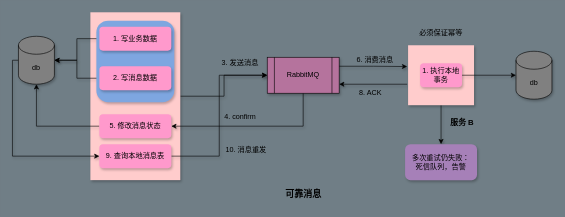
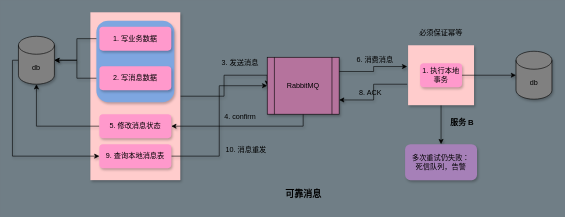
- <mxCell id="7" value="RabbitMQ" style="shape=process;whiteSpace=wrap;html=1;backgroundOutline=1;fillColor=#B5739D;shadow=1;" parent="1" vertex="1"><mxGeometry x="445" y="95" width="120" height="60" as="geometry" /></mxCell>
+ <mxCell id="7" value="RabbitMQ" style="shape=process;whiteSpace=wrap;html=1;backgroundOutline=1;fillColor=#B5739D;shadow=1;" parent="1" vertex="1"><mxGeometry x="445" y="95" width="120" height="95" as="geometry" /></mxCell>
